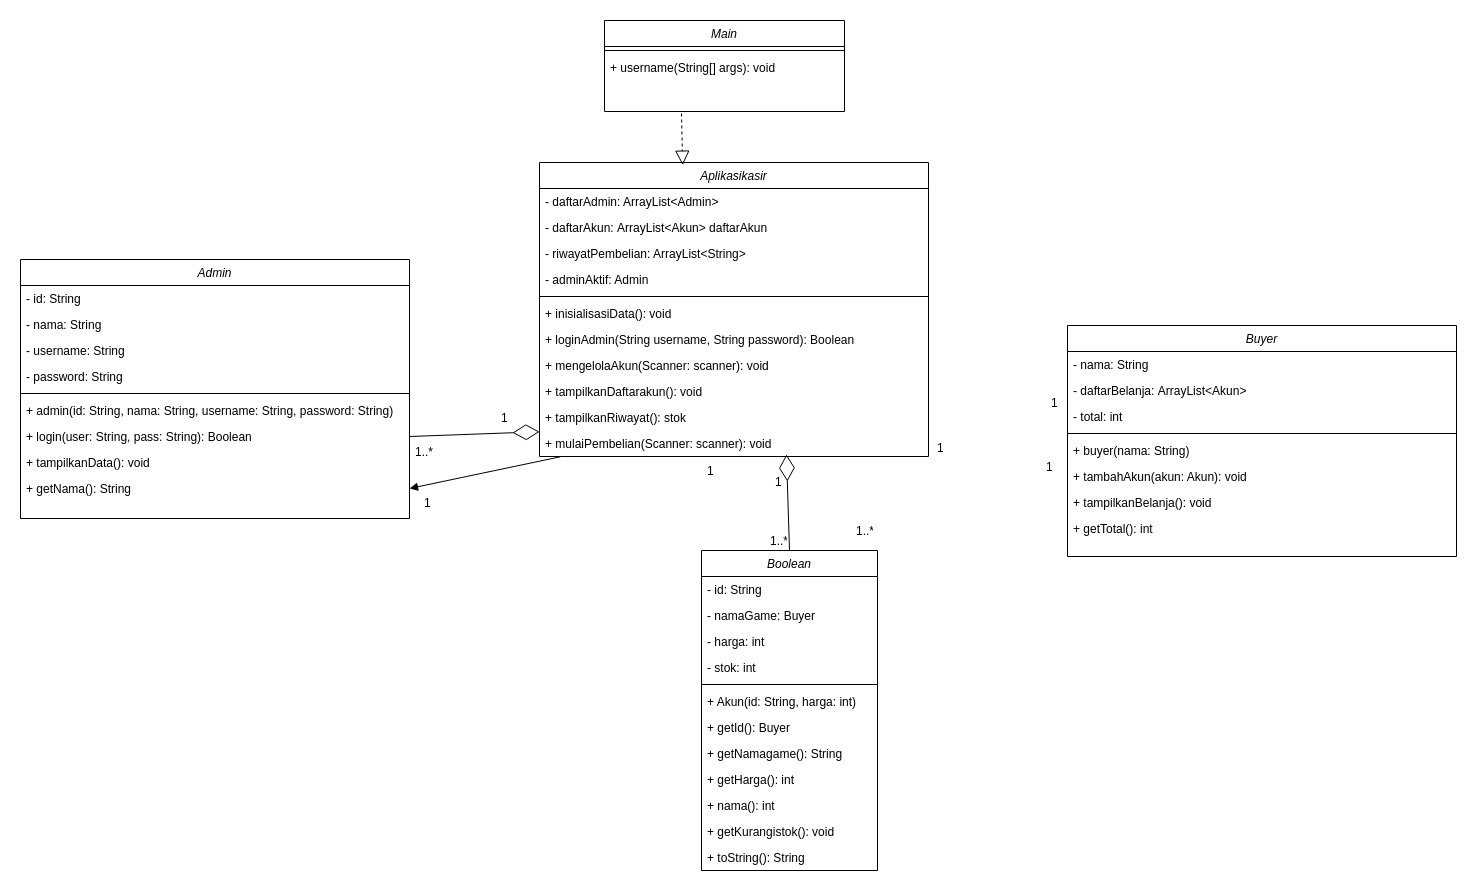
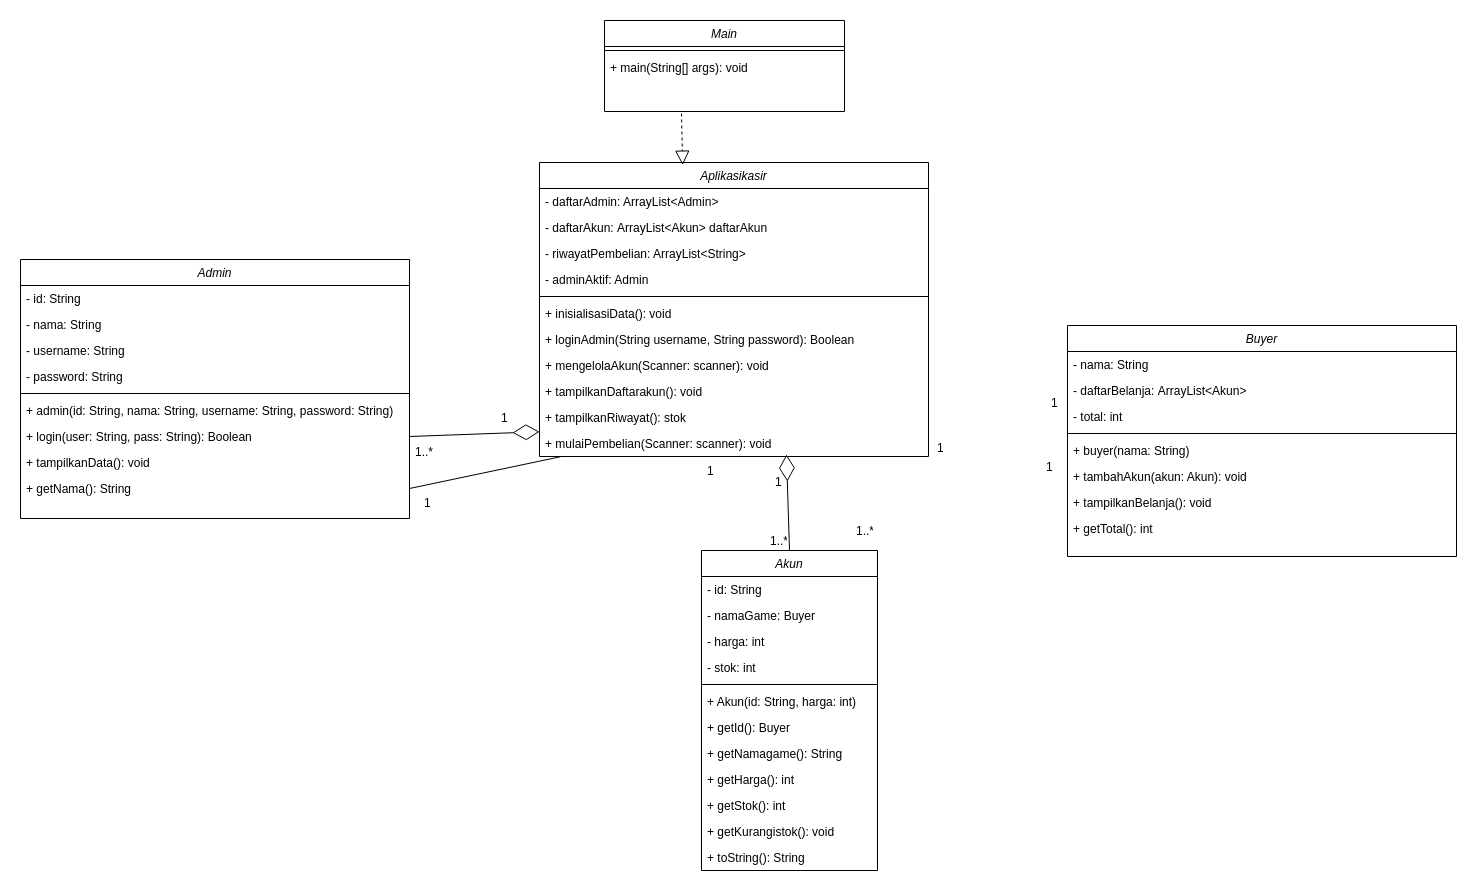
- <mxCell id="48" value="+ username(String[] args): void" style="text;align=left;verticalAlign=top;spacingLeft=4;spacingRight=4;overflow=hidden;rotatable=0;points=[[0,0.5],[1,0.5]];portConstraint=eastwest;" vertex="1" parent="46"><mxGeometry y="34" width="240" height="26" as="geometry" /></mxCell>
+ <mxCell id="48" value="+ main(String[] args): void" style="text;align=left;verticalAlign=top;spacingLeft=4;spacingRight=4;overflow=hidden;rotatable=0;points=[[0,0.5],[1,0.5]];portConstraint=eastwest;" vertex="1" parent="46"><mxGeometry y="34" width="240" height="26" as="geometry" /></mxCell>
- <mxCell id="54" value="" style="html=1;verticalAlign=bottom;endArrow=block;curved=0;rounded=0;entryX=1;entryY=0.5;entryDx=0;entryDy=0;exitX=0.054;exitY=1.01;exitDx=0;exitDy=0;exitPerimeter=0;" edge="1" parent="1" source="36" target="11"><mxGeometry width="80" relative="1" as="geometry"><mxPoint x="557" y="461" as="sourcePoint" /><mxPoint x="682" y="571" as="targetPoint" /></mxGeometry></mxCell>
+ <mxCell id="54" value="" style="html=1;verticalAlign=bottom;endArrow=none;curved=0;rounded=0;entryX=1;entryY=0.5;entryDx=0;entryDy=0;exitX=0.054;exitY=1.01;exitDx=0;exitDy=0;exitPerimeter=0;" edge="1" parent="1" source="36" target="11"><mxGeometry width="80" relative="1" as="geometry"><mxPoint x="557" y="461" as="sourcePoint" /><mxPoint x="682" y="571" as="targetPoint" /></mxGeometry></mxCell>
- <mxCell id="12" value="Boolean" style="swimlane;fontStyle=2;align=center;verticalAlign=top;childLayout=stackLayout;horizontal=1;startSize=26;horizontalStack=0;resizeParent=1;resizeLast=0;collapsible=1;marginBottom=0;rounded=0;shadow=0;strokeWidth=1;" parent="1" vertex="1"><mxGeometry x="701" y="550" width="176" height="320" as="geometry"><mxRectangle x="230" y="140" width="160" height="26" as="alternateBounds" /></mxGeometry></mxCell>
+ <mxCell id="12" value="Akun" style="swimlane;fontStyle=2;align=center;verticalAlign=top;childLayout=stackLayout;horizontal=1;startSize=26;horizontalStack=0;resizeParent=1;resizeLast=0;collapsible=1;marginBottom=0;rounded=0;shadow=0;strokeWidth=1;" parent="1" vertex="1"><mxGeometry x="701" y="550" width="176" height="320" as="geometry"><mxRectangle x="230" y="140" width="160" height="26" as="alternateBounds" /></mxGeometry></mxCell>
- <mxCell id="22" value="+ nama(): int " style="text;align=left;verticalAlign=top;spacingLeft=4;spacingRight=4;overflow=hidden;rotatable=0;points=[[0,0.5],[1,0.5]];portConstraint=eastwest;" parent="12" vertex="1"><mxGeometry y="242" width="176" height="26" as="geometry" /></mxCell>
+ <mxCell id="22" value="+ getStok(): int " style="text;align=left;verticalAlign=top;spacingLeft=4;spacingRight=4;overflow=hidden;rotatable=0;points=[[0,0.5],[1,0.5]];portConstraint=eastwest;" parent="12" vertex="1"><mxGeometry y="242" width="176" height="26" as="geometry" /></mxCell>
